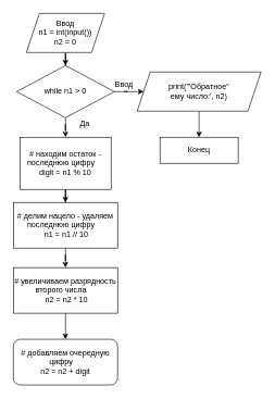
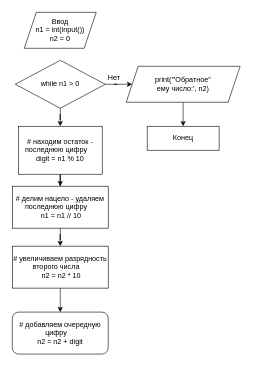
- <mxCell id="2" value="" style="edgeStyle=orthogonalEdgeStyle;rounded=0;orthogonalLoop=1;jettySize=auto;html=1;" edge="1" parent="1" source="3" target="6"><mxGeometry relative="1" as="geometry" /></mxCell>
- <mxCell id="18" value="Ввод" style="text;html=1;strokeColor=none;fillColor=none;align=center;verticalAlign=middle;whiteSpace=wrap;rounded=0;" vertex="1" parent="1"><mxGeometry x="170" y="120" width="40" height="20" as="geometry" /></mxCell>
+ <mxCell id="18" value="Нет" style="text;html=1;strokeColor=none;fillColor=none;align=center;verticalAlign=middle;whiteSpace=wrap;rounded=0;" vertex="1" parent="1"><mxGeometry x="170" y="120" width="40" height="20" as="geometry" /></mxCell>
- <mxCell id="11" value="Да" style="text;html=1;strokeColor=none;fillColor=none;align=center;verticalAlign=middle;whiteSpace=wrap;rounded=0;" vertex="1" parent="1"><mxGeometry x="110" y="180" width="40" height="20" as="geometry" /></mxCell>
